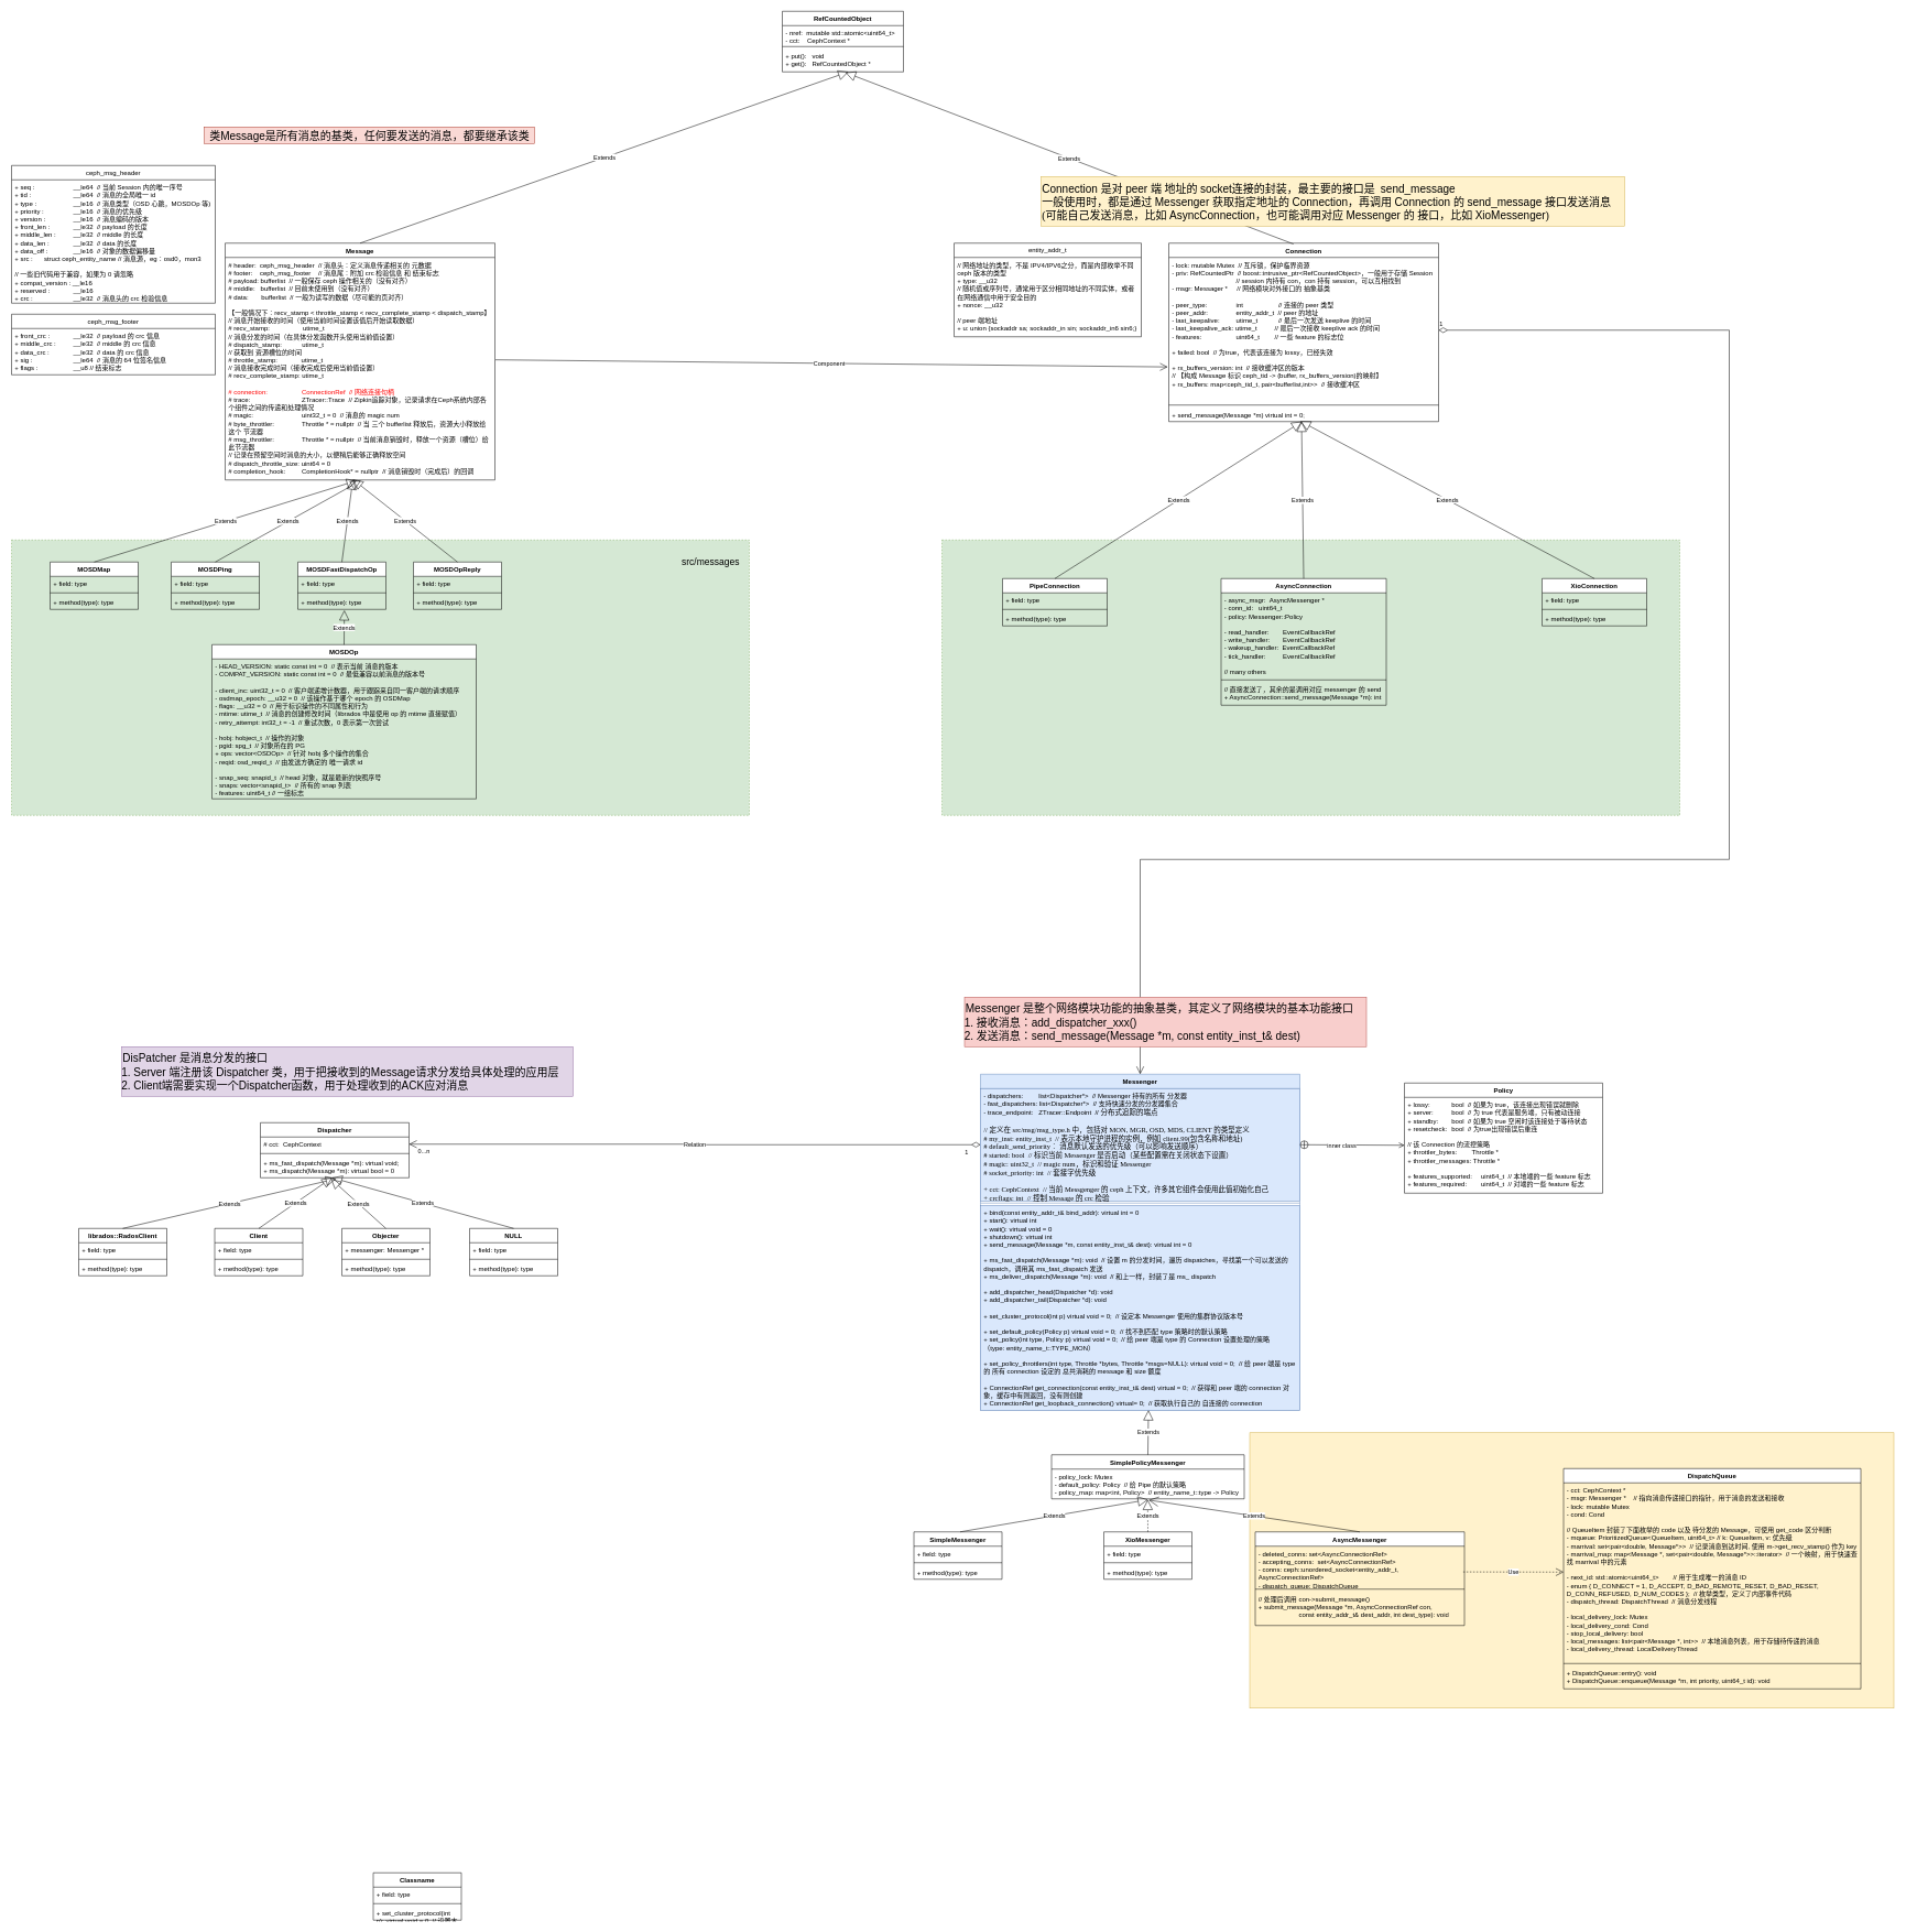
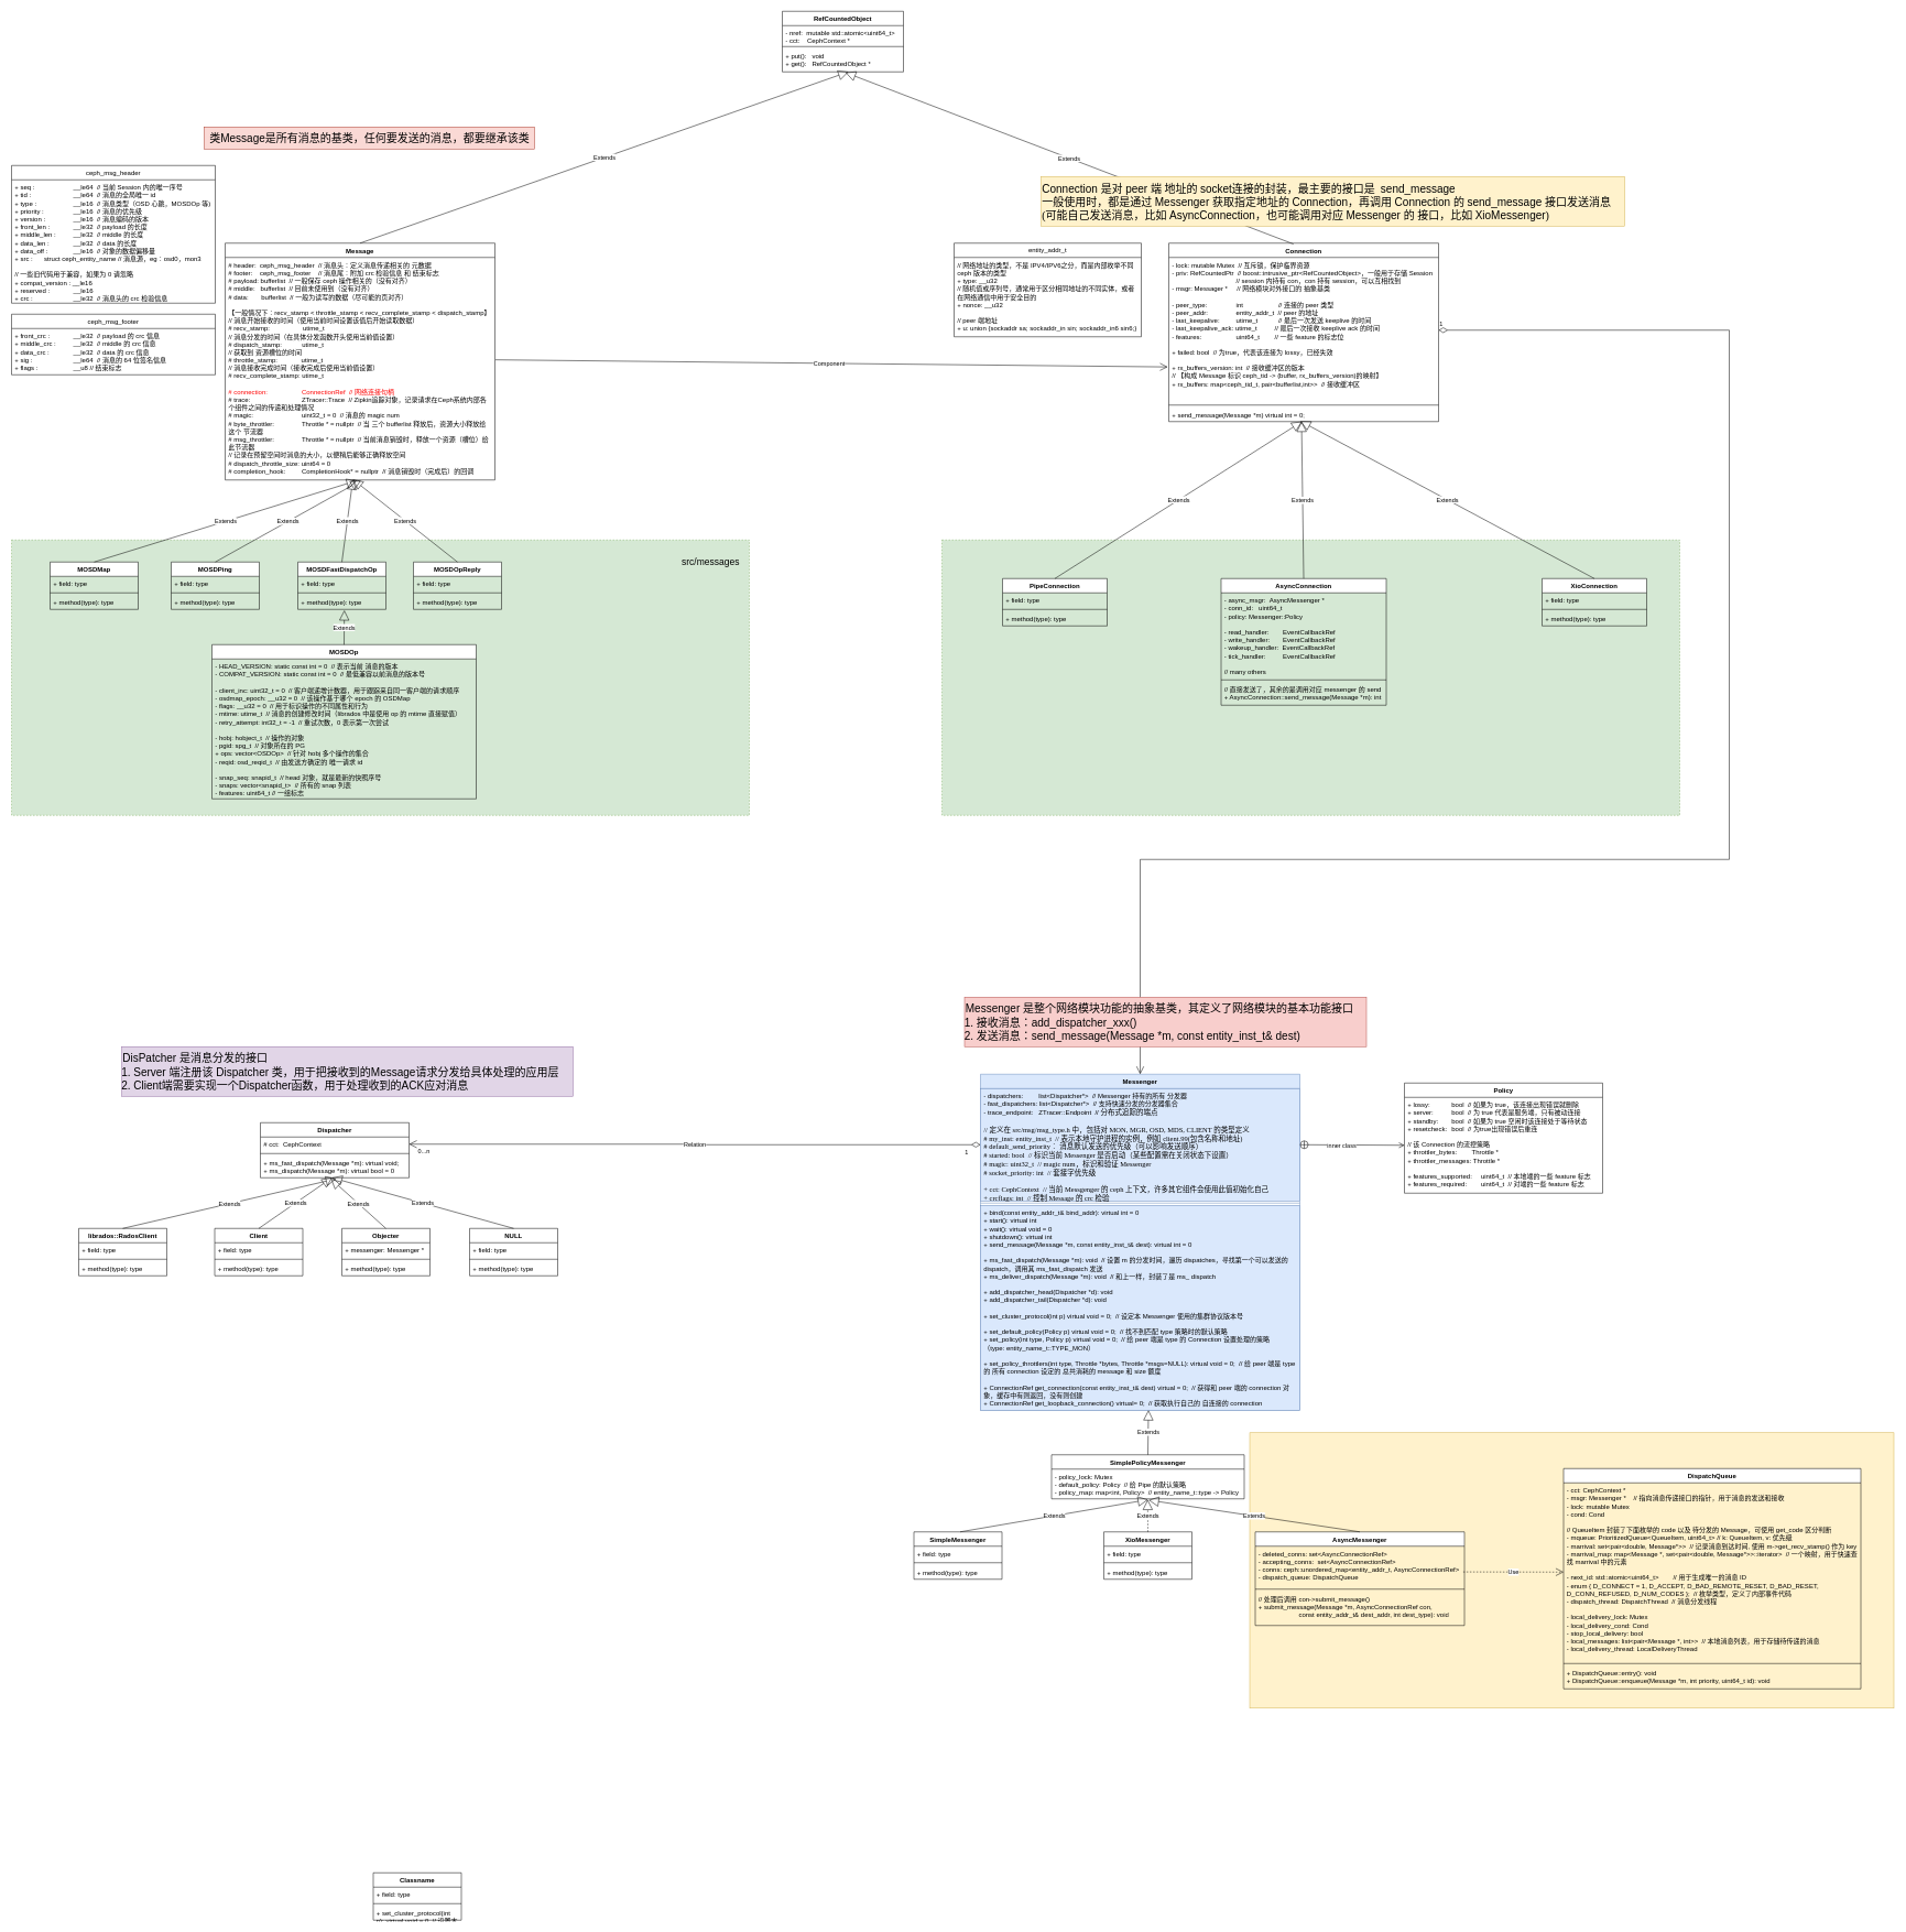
- <mxCell id="126" value="类Message是所有消息的基类，任何要发送的消息，都要继承该类" style="text;html=1;align=center;verticalAlign=middle;resizable=0;points=[];autosize=1;strokeColor=#ae4132;fillColor=#fad9d5;fontSize=20;" parent="1" vertex="1"><mxGeometry x="370" y="230" width="600" height="30" as="geometry" /></mxCell>
+ <mxCell id="126" value="类Message是所有消息的基类，任何要发送的消息，都要继承该类" style="text;html=1;align=center;verticalAlign=middle;resizable=0;points=[];autosize=1;strokeColor=#ae4132;fillColor=#fad9d5;fontSize=20;" parent="1" vertex="1"><mxGeometry x="370" y="230" width="600" height="40" as="geometry" /></mxCell>
- <mxCell id="91" value="Extends" style="endArrow=open;endSize=16;endFill=0;html=1;rounded=0;exitX=0.5;exitY=0;exitDx=0;exitDy=0;entryX=0.504;entryY=1.043;entryDx=0;entryDy=0;entryPerimeter=0;" parent="1" source="82" target="73" edge="1"><mxGeometry width="160" relative="1" as="geometry"><mxPoint x="1753" y="2791" as="sourcePoint" /><mxPoint x="2094" y="2733" as="targetPoint" /></mxGeometry></mxCell>
+ <mxCell id="91" value="Extends" style="endArrow=block;endSize=16;endFill=0;html=1;rounded=0;exitX=0.5;exitY=0;exitDx=0;exitDy=0;entryX=0.504;entryY=1.043;entryDx=0;entryDy=0;entryPerimeter=0;" parent="1" source="82" target="73" edge="1"><mxGeometry width="160" relative="1" as="geometry"><mxPoint x="1753" y="2791" as="sourcePoint" /><mxPoint x="2094" y="2733" as="targetPoint" /></mxGeometry></mxCell>
- <mxCell id="83" value="- deleted_conns:&amp;nbsp;set&amp;lt;AsyncConnectionRef&amp;gt;&lt;div&gt;-&amp;nbsp;accepting_conns:&amp;nbsp;&amp;nbsp;&lt;span style=&quot;background-color: initial;&quot;&gt;set&amp;lt;AsyncConnectionRef&amp;gt;&lt;/span&gt;&lt;/div&gt;&lt;div&gt;&lt;span style=&quot;background-color: initial;&quot;&gt;-&amp;nbsp;&lt;/span&gt;&lt;span style=&quot;background-color: initial;&quot;&gt;conns:&amp;nbsp;&lt;/span&gt;&lt;span style=&quot;background-color: initial;&quot;&gt;ceph::unordered_socket&amp;lt;entity_addr_t, AsyncConnectionRef&amp;gt;&lt;/span&gt;&lt;/div&gt;&lt;div&gt;&lt;span style=&quot;background-color: initial;&quot;&gt;-&amp;nbsp;&lt;/span&gt;&lt;span style=&quot;background-color: initial;&quot;&gt;dispatch_queue:&amp;nbsp;&lt;/span&gt;&lt;span style=&quot;background-color: initial;&quot;&gt;DispatchQueue&lt;/span&gt;&lt;/div&gt;" style="text;strokeColor=none;fillColor=none;align=left;verticalAlign=top;spacingLeft=4;spacingRight=4;overflow=hidden;rotatable=0;points=[[0,0.5],[1,0.5]];portConstraint=eastwest;whiteSpace=wrap;html=1;" parent="82" vertex="1"><mxGeometry y="26" width="380" height="74" as="geometry" /></mxCell>
+ <mxCell id="83" value="- deleted_conns:&amp;nbsp;set&amp;lt;AsyncConnectionRef&amp;gt;&lt;div&gt;-&amp;nbsp;accepting_conns:&amp;nbsp;&amp;nbsp;&lt;span style=&quot;background-color: initial;&quot;&gt;set&amp;lt;AsyncConnectionRef&amp;gt;&lt;/span&gt;&lt;/div&gt;&lt;div&gt;&lt;span style=&quot;background-color: initial;&quot;&gt;-&amp;nbsp;&lt;/span&gt;&lt;span style=&quot;background-color: initial;&quot;&gt;conns:&amp;nbsp;&lt;/span&gt;&lt;span style=&quot;background-color: initial;&quot;&gt;ceph::unordered_map&amp;lt;entity_addr_t, AsyncConnectionRef&amp;gt;&lt;/span&gt;&lt;/div&gt;&lt;div&gt;&lt;span style=&quot;background-color: initial;&quot;&gt;-&amp;nbsp;&lt;/span&gt;&lt;span style=&quot;background-color: initial;&quot;&gt;dispatch_queue:&amp;nbsp;&lt;/span&gt;&lt;span style=&quot;background-color: initial;&quot;&gt;DispatchQueue&lt;/span&gt;&lt;/div&gt;" style="text;strokeColor=none;fillColor=none;align=left;verticalAlign=top;spacingLeft=4;spacingRight=4;overflow=hidden;rotatable=0;points=[[0,0.5],[1,0.5]];portConstraint=eastwest;whiteSpace=wrap;html=1;" parent="82" vertex="1"><mxGeometry y="26" width="380" height="74" as="geometry" /></mxCell>
